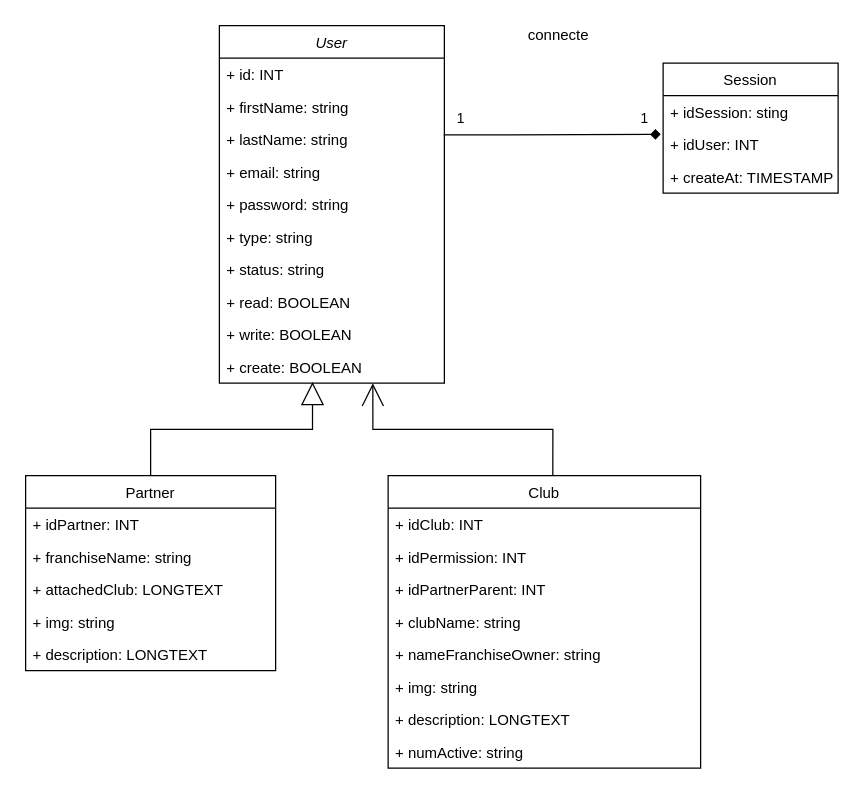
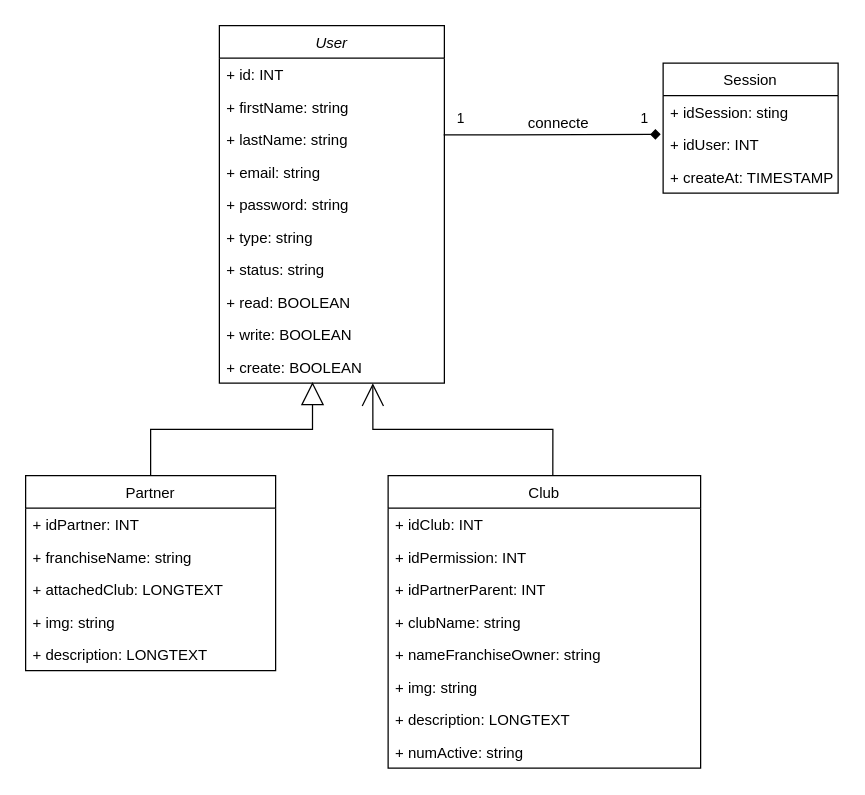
- <mxCell id="35" value="connecte" style="text;html=1;align=center;verticalAlign=middle;resizable=0;points=[];autosize=1;strokeColor=none;fillColor=none;" vertex="1" parent="1"><mxGeometry x="410.95" y="13" width="70" height="30" as="geometry" /></mxCell>
+ <mxCell id="35" value="connecte" style="text;html=1;align=center;verticalAlign=middle;resizable=0;points=[];autosize=1;strokeColor=none;fillColor=none;" vertex="1" parent="1"><mxGeometry x="410.95" y="83" width="70" height="30" as="geometry" /></mxCell>
